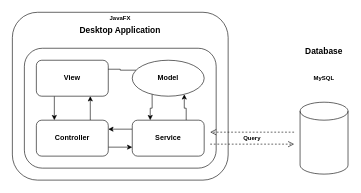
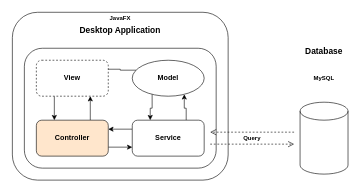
- <mxCell id="13" value="&lt;b&gt;View&lt;/b&gt;" style="rounded=1;whiteSpace=wrap;html=1;" vertex="1" parent="1"><mxGeometry x="60" y="100" width="120" height="60" as="geometry" /></mxCell>
+ <mxCell id="13" value="&lt;b&gt;View&lt;/b&gt;" style="rounded=1;whiteSpace=wrap;html=1;dashed=1;" vertex="1" parent="1"><mxGeometry x="60" y="100" width="120" height="60" as="geometry" /></mxCell>
- <mxCell id="11" value="&lt;b&gt;Controller&lt;/b&gt;" style="rounded=1;whiteSpace=wrap;html=1;" vertex="1" parent="1"><mxGeometry x="60" y="200" width="120" height="60" as="geometry" /></mxCell>
+ <mxCell id="11" value="&lt;b&gt;Controller&lt;/b&gt;" style="rounded=1;whiteSpace=wrap;html=1;fillColor=#ffe6cc;" vertex="1" parent="1"><mxGeometry x="60" y="200" width="120" height="60" as="geometry" /></mxCell>
